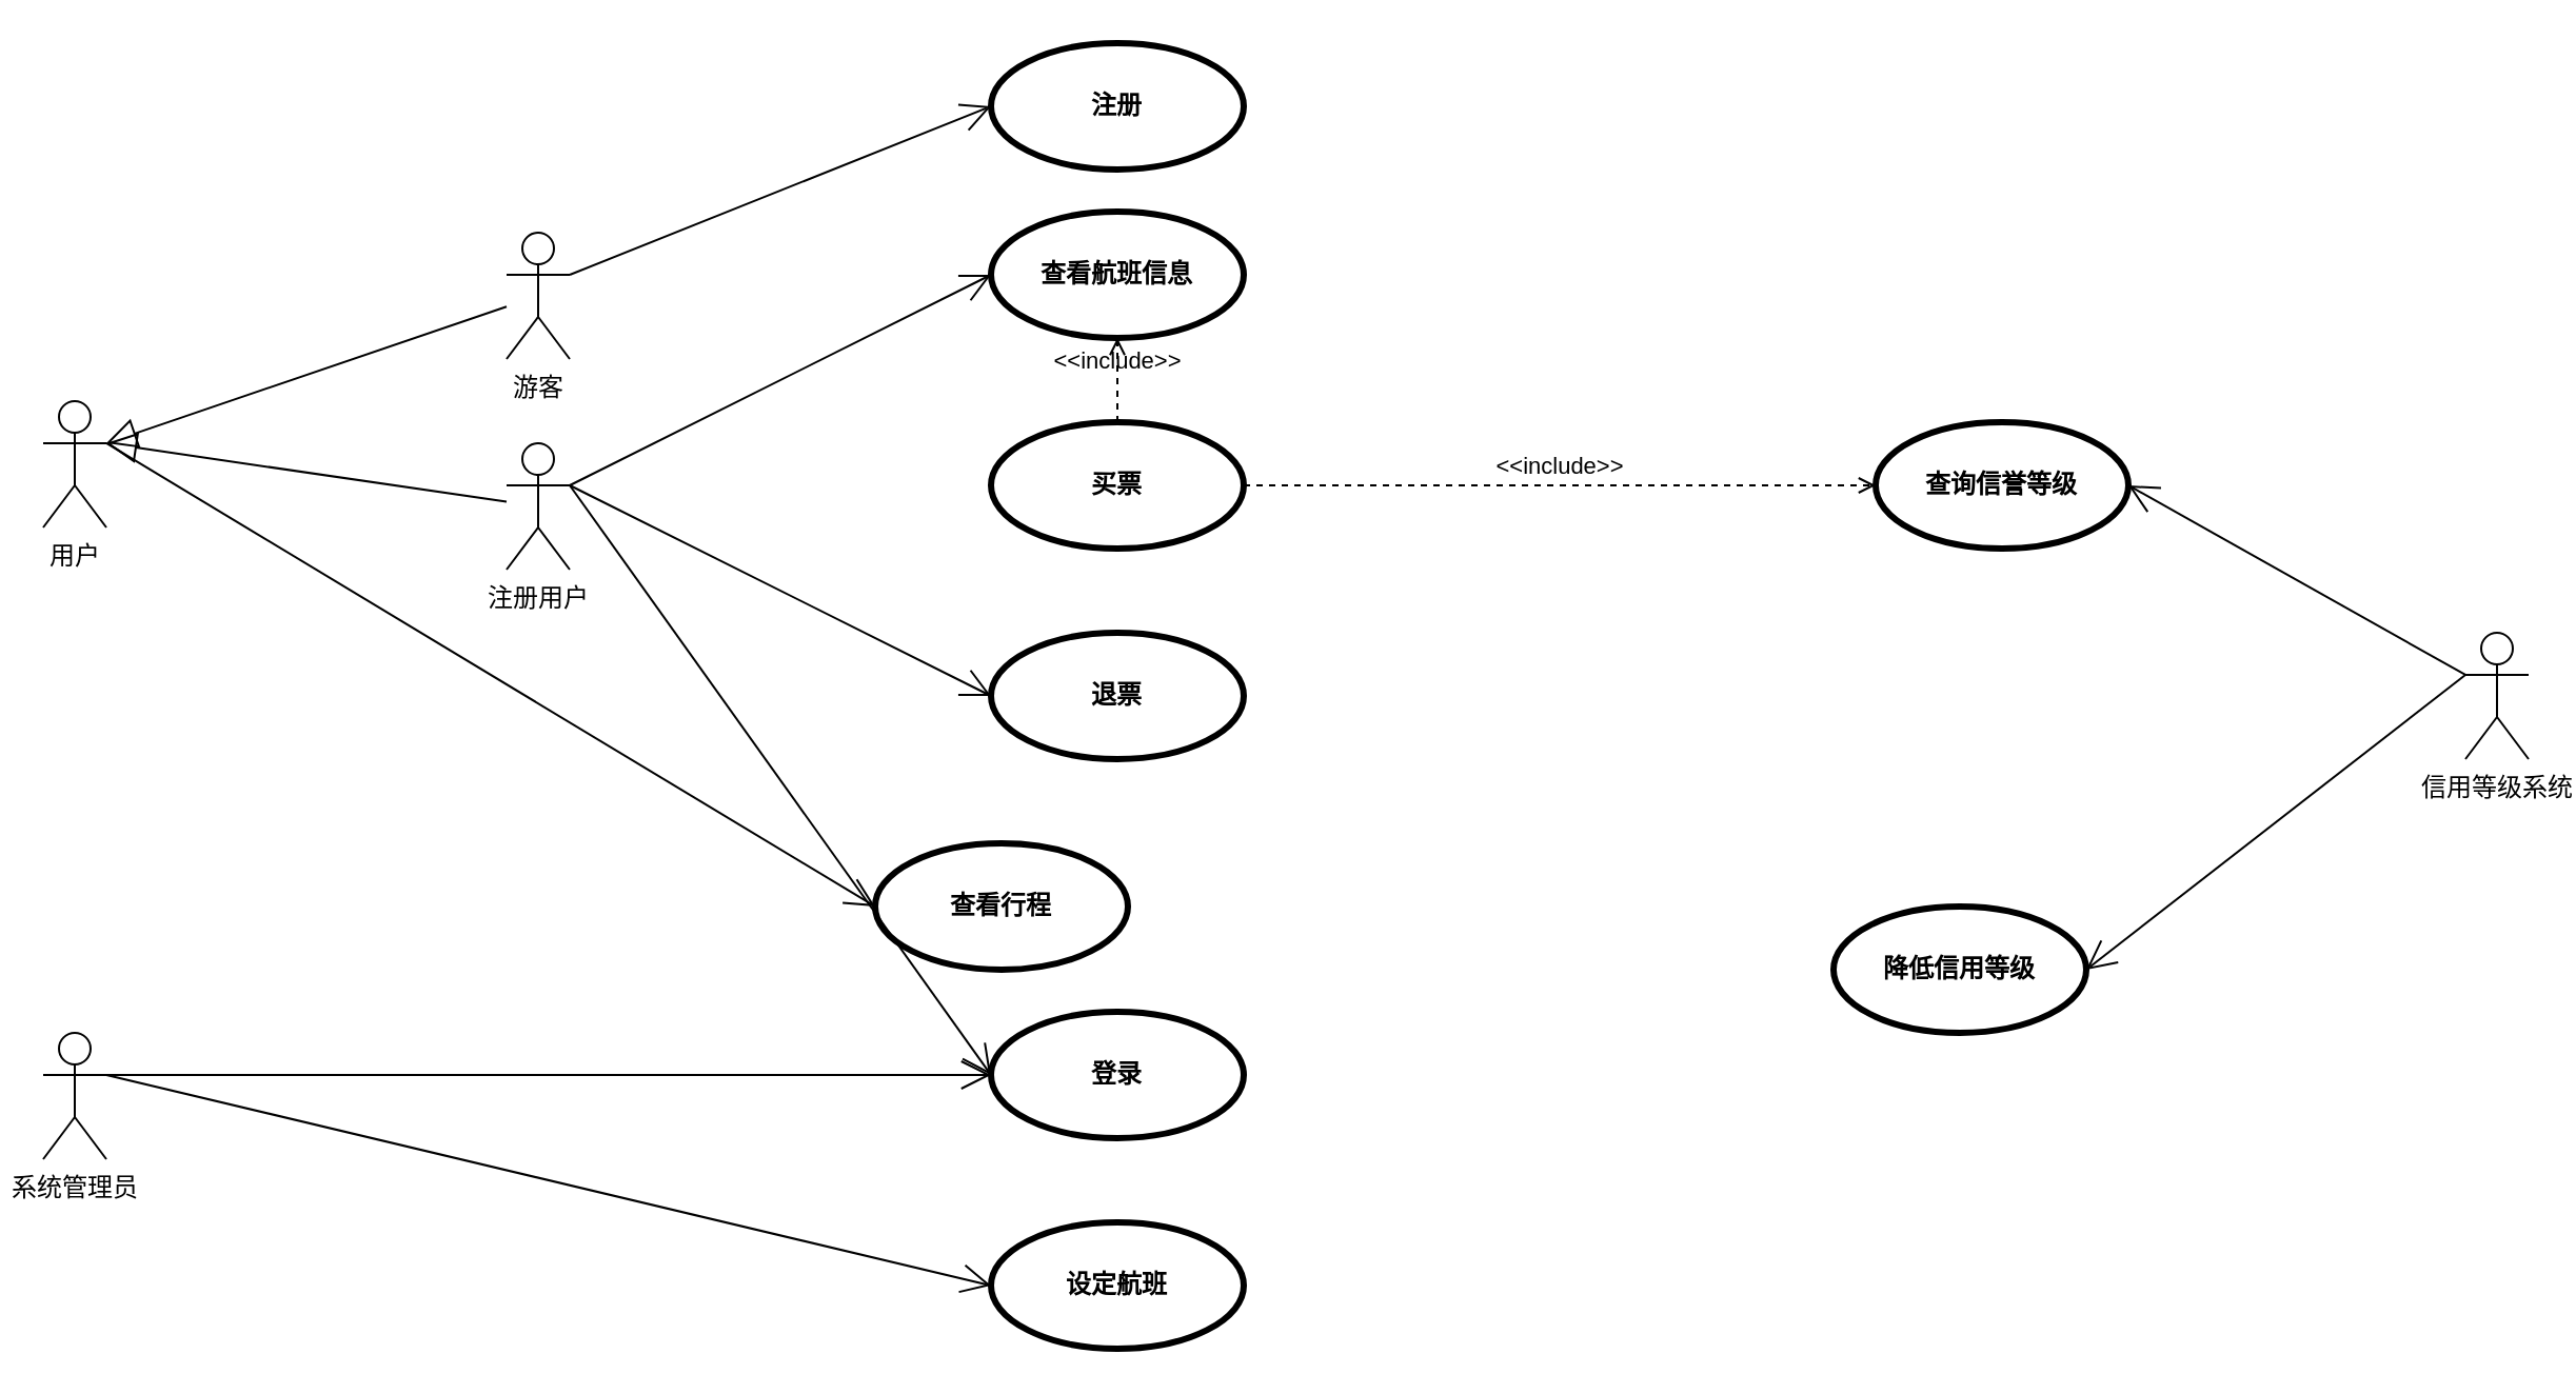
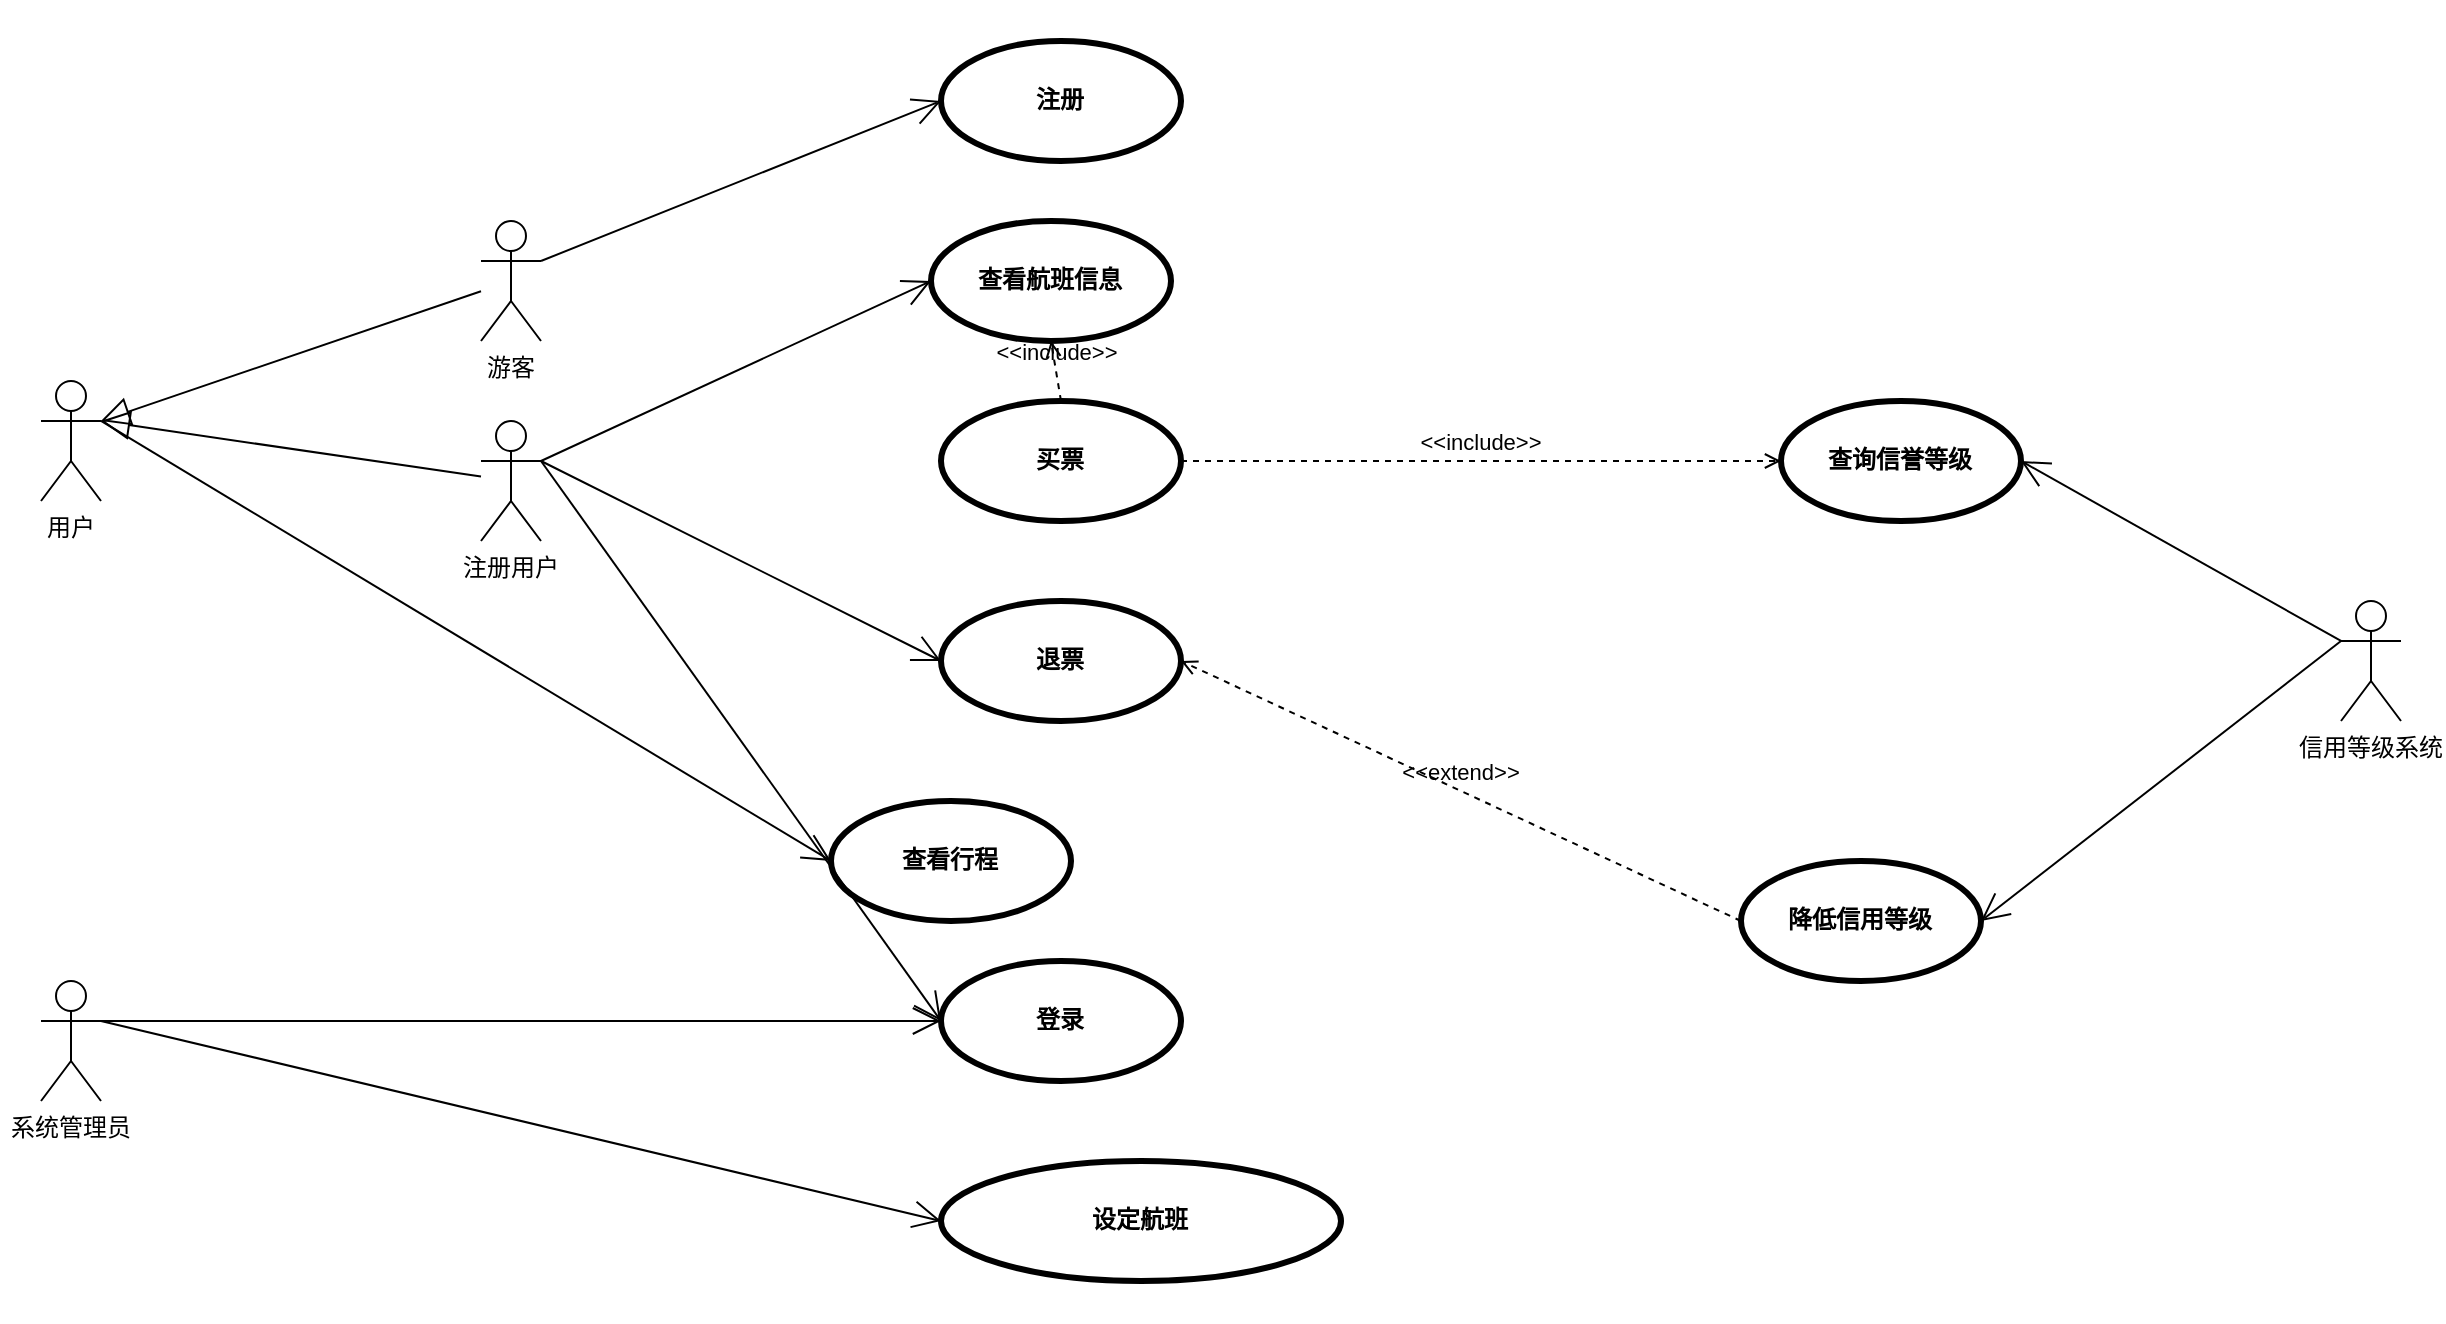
- <mxCell id="10" value="查看航班信息" style="shape=ellipse;html=1;strokeWidth=3;fontStyle=1;whiteSpace=wrap;align=center;perimeter=ellipsePerimeter;" vertex="1" parent="1"><mxGeometry x="470" y="100" width="120" height="60" as="geometry" /></mxCell>
+ <mxCell id="10" value="查看航班信息" style="shape=ellipse;html=1;strokeWidth=3;fontStyle=1;whiteSpace=wrap;align=center;perimeter=ellipsePerimeter;" vertex="1" parent="1"><mxGeometry x="465" y="110" width="120" height="60" as="geometry" /></mxCell>
+ <mxCell id="29" value="&amp;lt;&amp;lt;extend&amp;gt;&amp;gt;" style="html=1;verticalAlign=bottom;labelBackgroundColor=none;endArrow=open;endFill=0;dashed=1;rounded=0;entryX=1;entryY=0.5;entryDx=0;entryDy=0;exitX=0;exitY=0.5;exitDx=0;exitDy=0;" edge="1" parent="1" source="22" target="11"><mxGeometry width="160" relative="1" as="geometry"><mxPoint x="380" y="350" as="sourcePoint" /><mxPoint x="540" y="350" as="targetPoint" /></mxGeometry></mxCell>
- <mxCell id="14" value="设定航班" style="shape=ellipse;html=1;strokeWidth=3;fontStyle=1;whiteSpace=wrap;align=center;perimeter=ellipsePerimeter;" vertex="1" parent="1"><mxGeometry x="470" y="580" width="120" height="60" as="geometry" /></mxCell>
+ <mxCell id="14" value="设定航班" style="shape=ellipse;html=1;strokeWidth=3;fontStyle=1;whiteSpace=wrap;align=center;perimeter=ellipsePerimeter;" vertex="1" parent="1"><mxGeometry x="470" y="580" width="200" height="60" as="geometry" /></mxCell>
